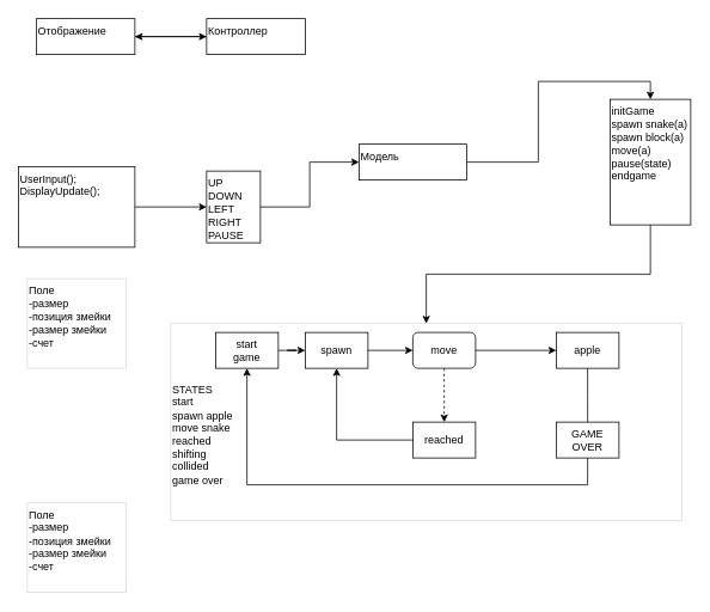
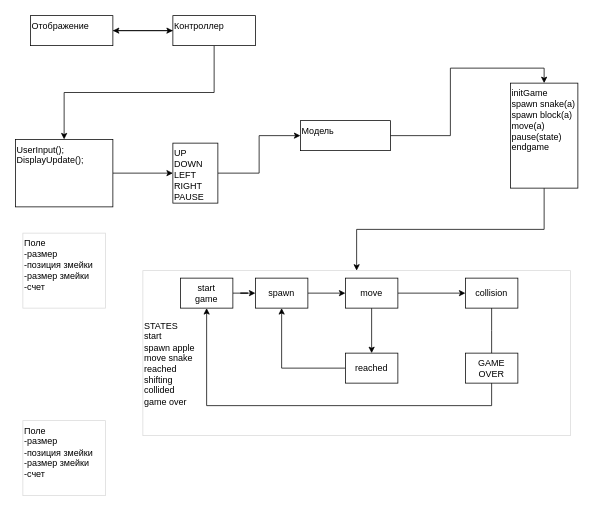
+ <mxCell id="2" style="edgeStyle=orthogonalEdgeStyle;rounded=0;orthogonalLoop=1;jettySize=auto;html=1;exitX=0.5;exitY=1;exitDx=0;exitDy=0;entryX=0.5;entryY=0;entryDx=0;entryDy=0;align=left;verticalAlign=top;" parent="1" source="4" target="31" edge="1"><mxGeometry relative="1" as="geometry" /></mxCell>
- <mxCell id="23" value="move" style="whiteSpace=wrap;html=1;rounded=1;" parent="16" vertex="1"><mxGeometry x="270" width="70" height="40" as="geometry" /></mxCell>
+ <mxCell id="23" value="move" style="rounded=0;whiteSpace=wrap;html=1;" parent="16" vertex="1"><mxGeometry x="270" width="70" height="40" as="geometry" /></mxCell>
- <mxCell id="14" value="apple" style="rounded=0;whiteSpace=wrap;html=1;" parent="12" vertex="1"><mxGeometry x="430" y="10" width="70" height="40" as="geometry" /></mxCell>
+ <mxCell id="14" value="collision" style="rounded=0;whiteSpace=wrap;html=1;" parent="12" vertex="1"><mxGeometry x="430" y="10" width="70" height="40" as="geometry" /></mxCell>
- <mxCell id="22" value="" style="edgeStyle=orthogonalEdgeStyle;rounded=0;orthogonalLoop=1;jettySize=auto;html=1;dashed=1;" parent="16" source="23" target="26" edge="1"><mxGeometry relative="1" as="geometry" /></mxCell>
+ <mxCell id="22" value="" style="edgeStyle=orthogonalEdgeStyle;rounded=0;orthogonalLoop=1;jettySize=auto;html=1;" parent="16" source="23" target="26" edge="1"><mxGeometry relative="1" as="geometry" /></mxCell>
